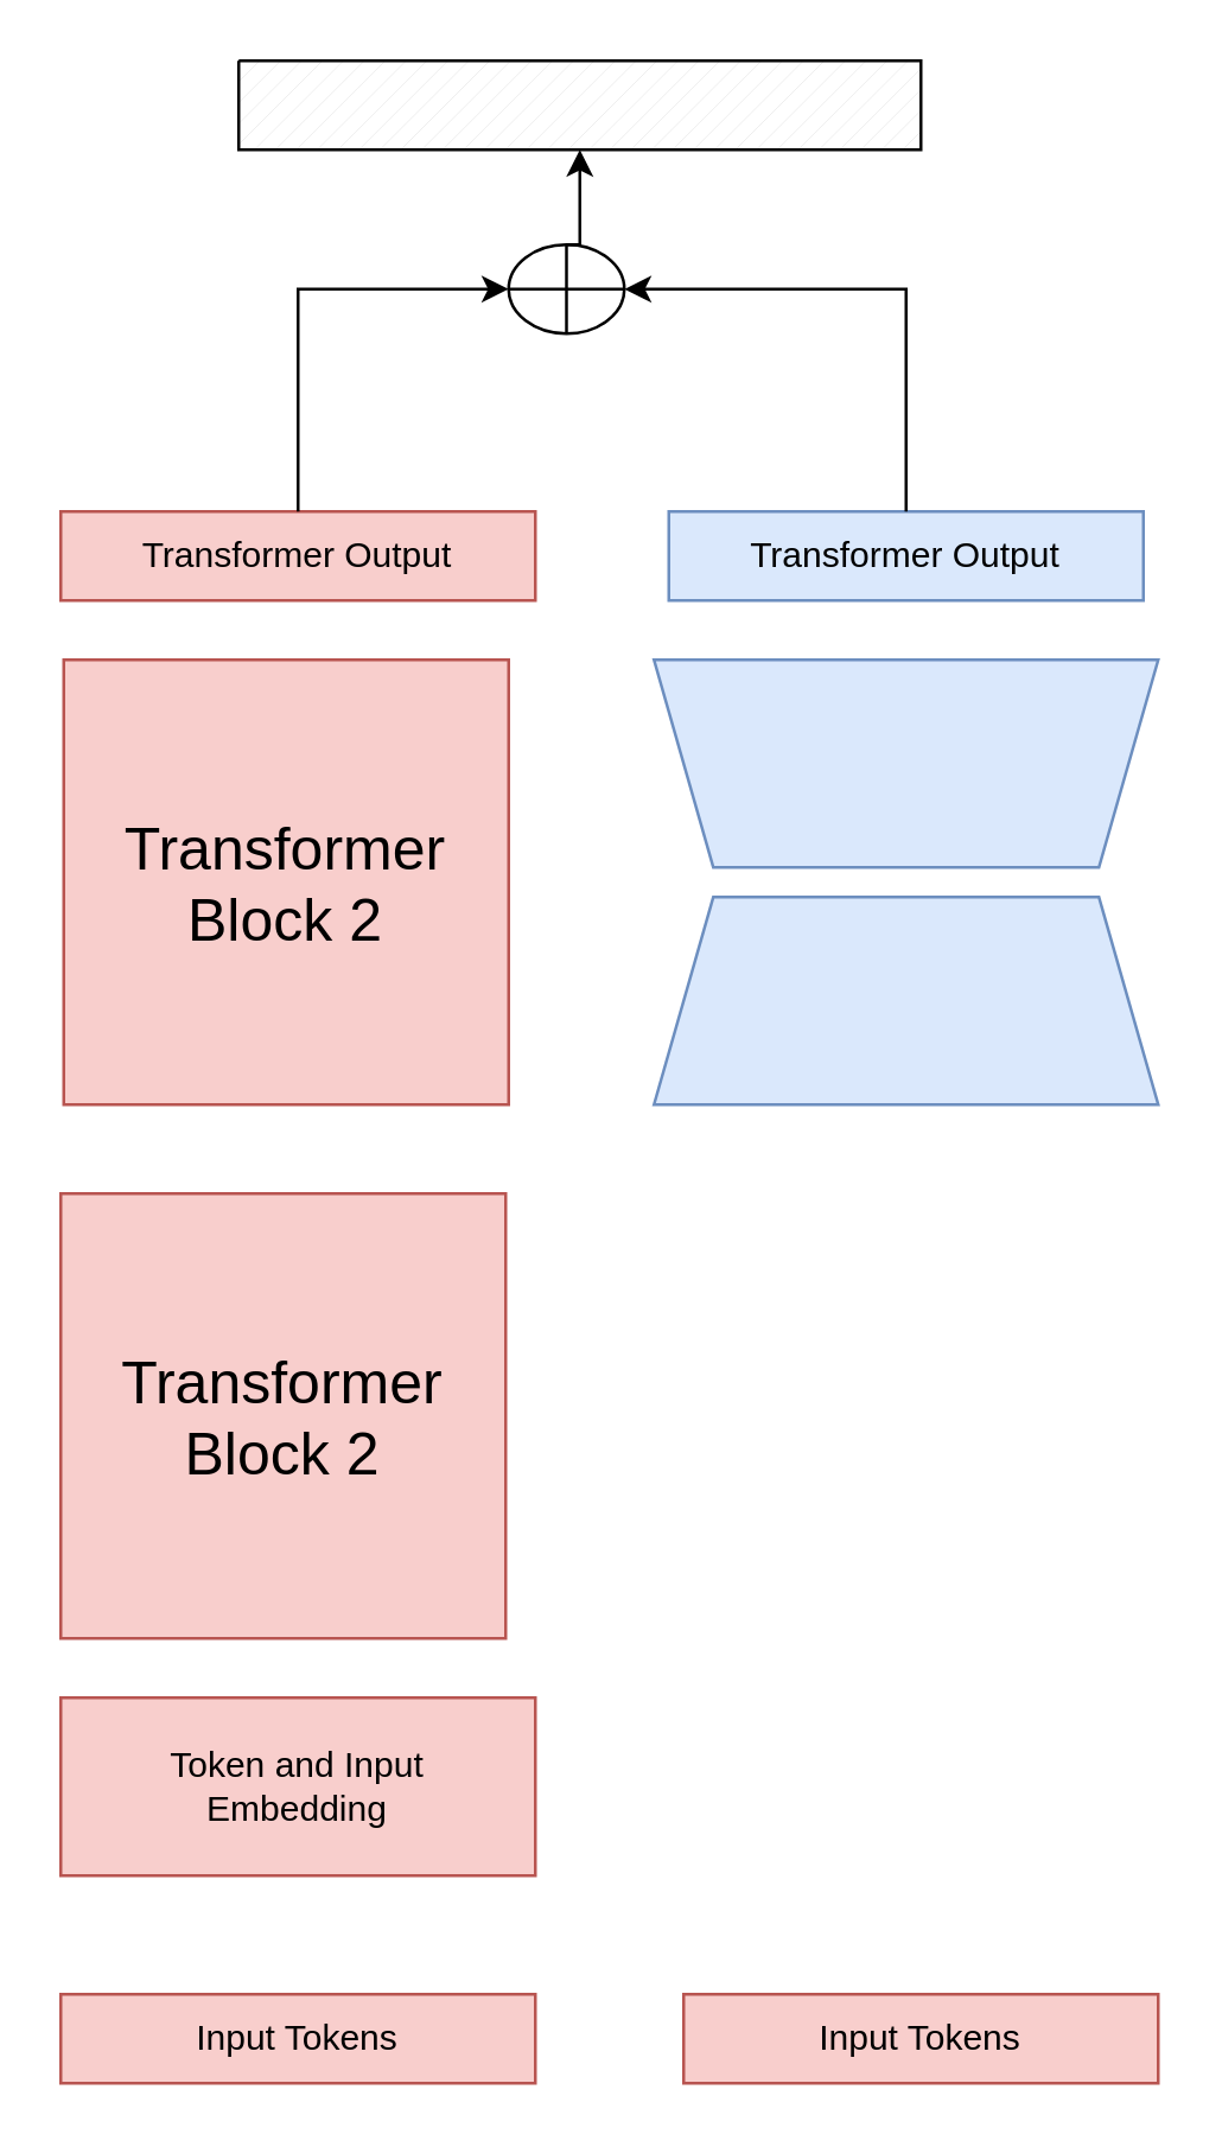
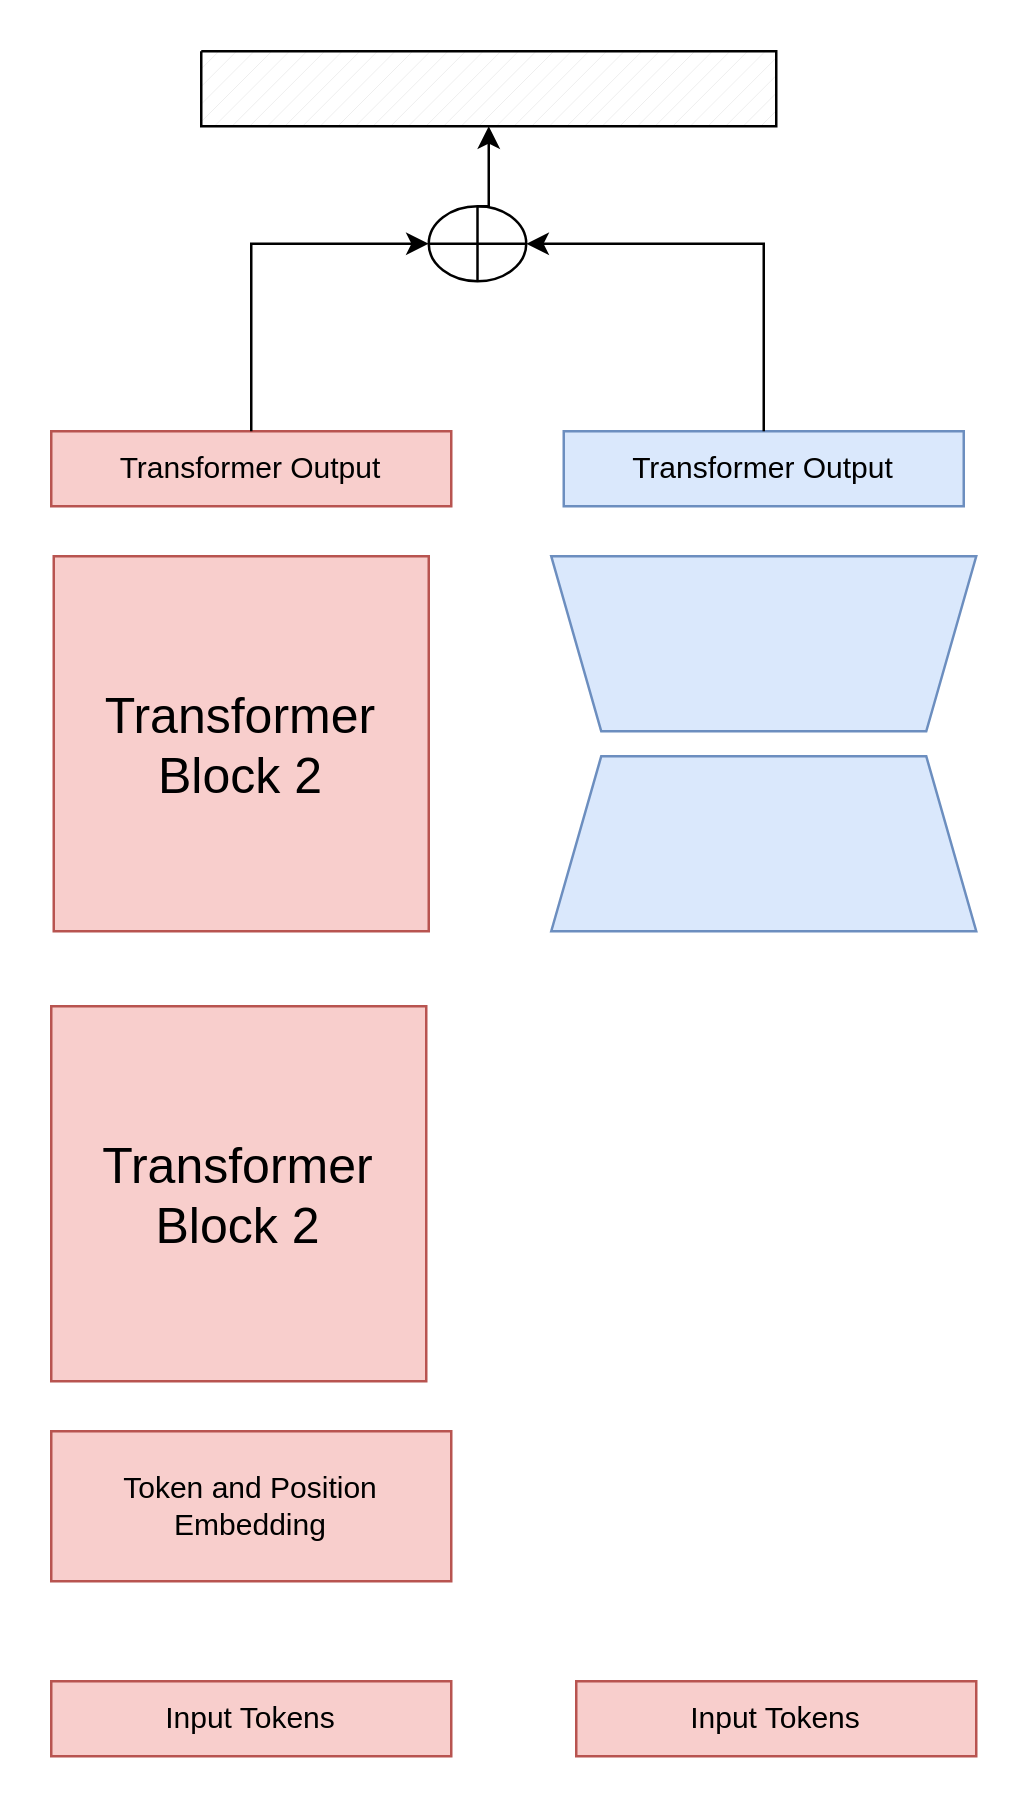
- <mxCell id="7" value="Token and Input&lt;div&gt;Embedding&lt;/div&gt;" style="rounded=0;whiteSpace=wrap;html=1;fillColor=#f8cecc;strokeColor=#b85450;" vertex="1" parent="1"><mxGeometry x="20" y="572" width="160" height="60" as="geometry" /></mxCell>
+ <mxCell id="7" value="Token and Position&lt;div&gt;Embedding&lt;/div&gt;" style="rounded=0;whiteSpace=wrap;html=1;fillColor=#f8cecc;strokeColor=#b85450;" vertex="1" parent="1"><mxGeometry x="20" y="572" width="160" height="60" as="geometry" /></mxCell>
